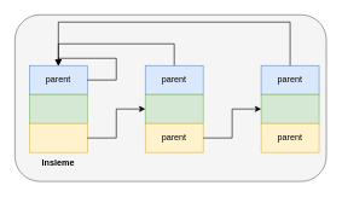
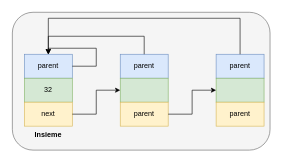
+ <mxCell id="13" value="32" style="text;html=1;strokeColor=none;fillColor=none;align=center;verticalAlign=middle;whiteSpace=wrap;rounded=0;" vertex="1" parent="1"><mxGeometry x="50" y="135" width="60" height="30" as="geometry" /></mxCell>
+ <mxCell id="16" value="next" style="text;html=1;strokeColor=none;fillColor=none;align=center;verticalAlign=middle;whiteSpace=wrap;rounded=0;" vertex="1" parent="1"><mxGeometry x="50" y="175" width="60" height="30" as="geometry" /></mxCell>
